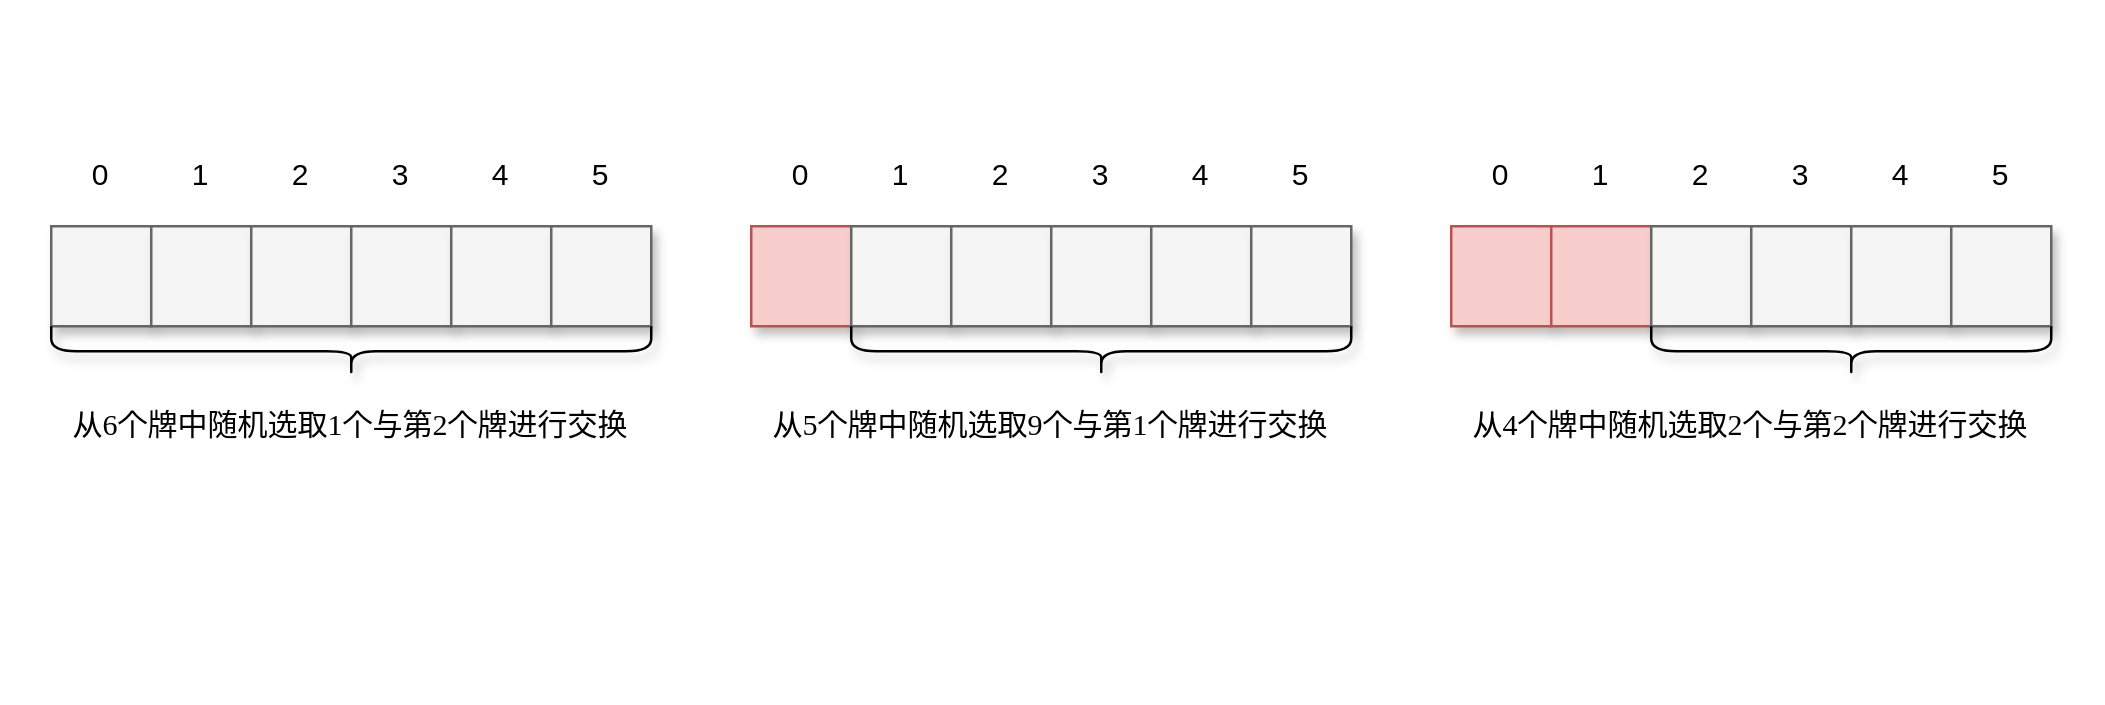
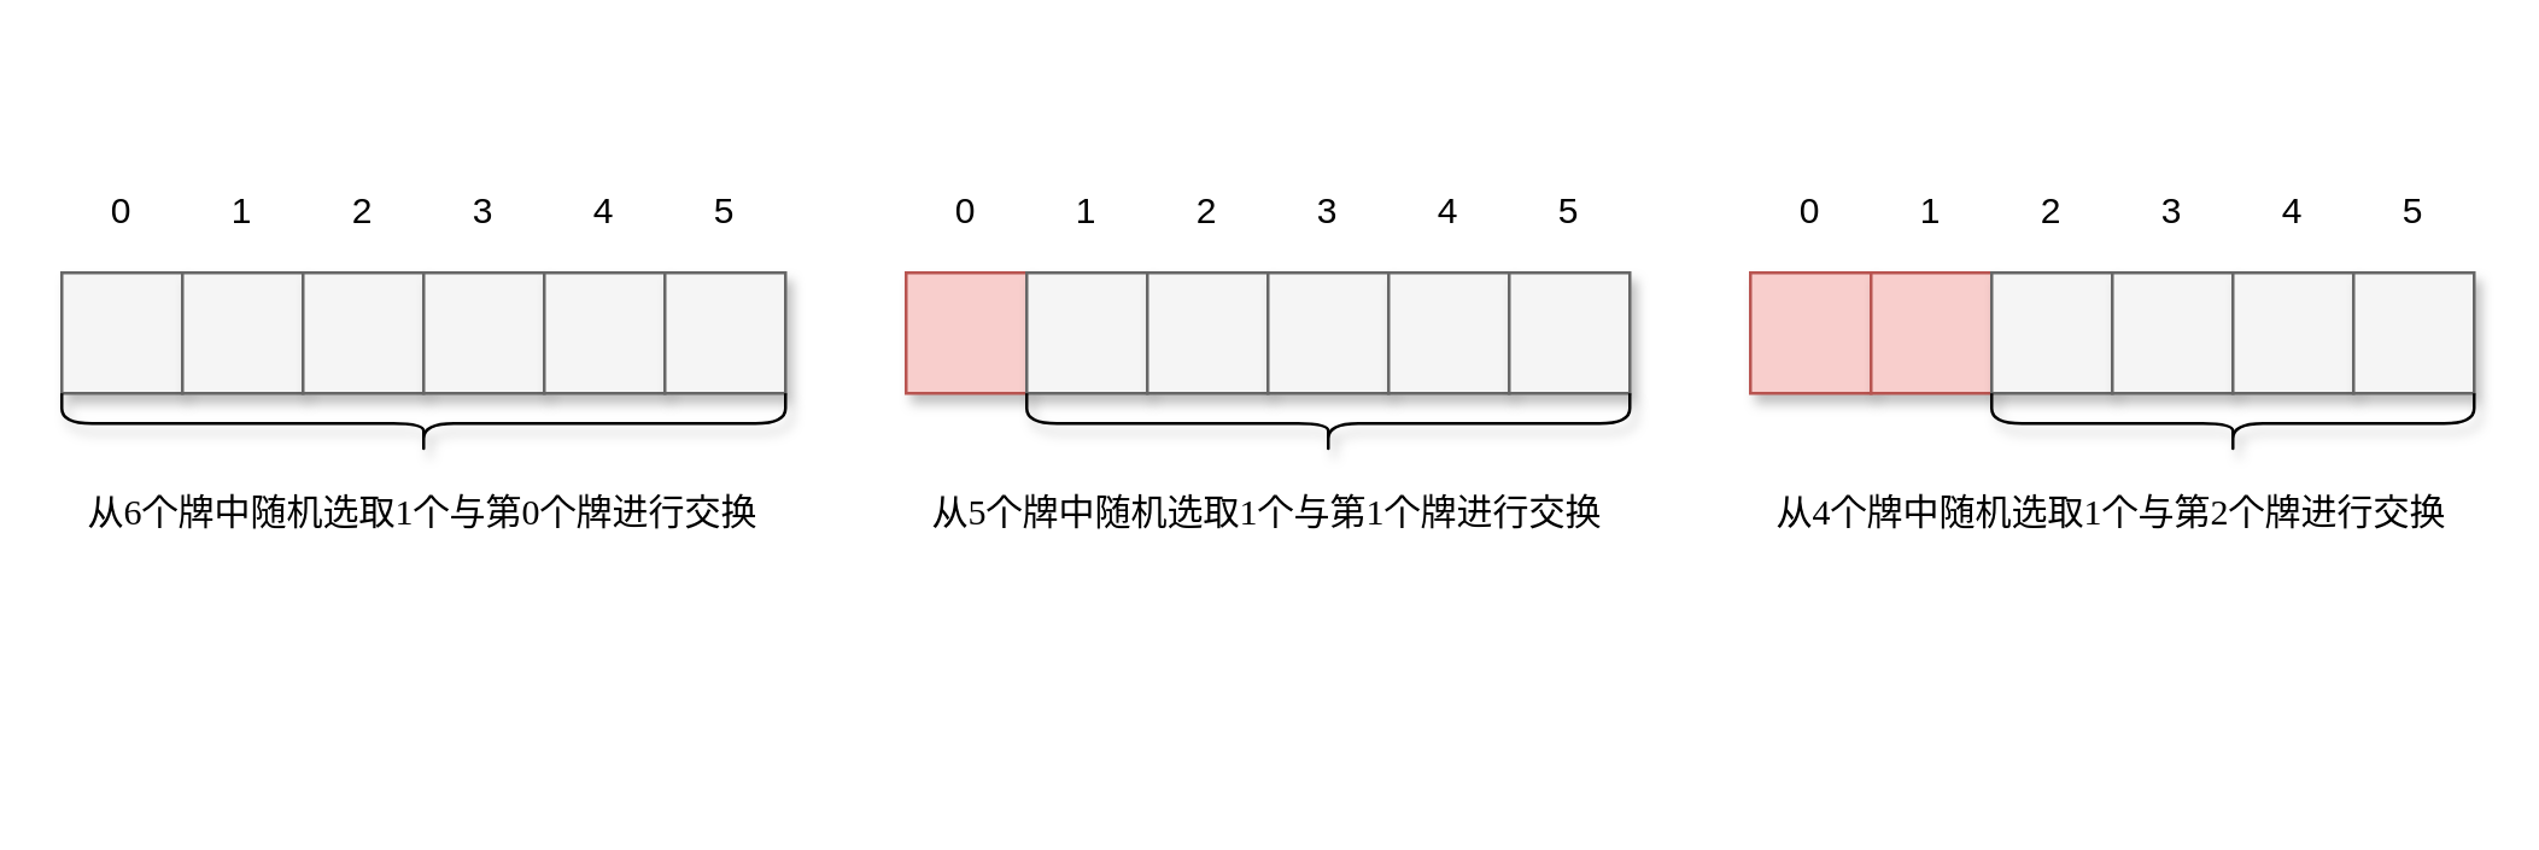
- <mxCell id="13" value="从6个牌中随机选取1个与第2个牌进行交换" style="text;html=1;strokeColor=none;fillColor=none;align=center;verticalAlign=middle;whiteSpace=wrap;rounded=0;shadow=1;fontFamily=Comic Sans MS;" vertex="1" parent="1"><mxGeometry x="20" y="150" width="240" height="40" as="geometry" /></mxCell>
+ <mxCell id="13" value="从6个牌中随机选取1个与第0个牌进行交换" style="text;html=1;strokeColor=none;fillColor=none;align=center;verticalAlign=middle;whiteSpace=wrap;rounded=0;shadow=1;fontFamily=Comic Sans MS;" vertex="1" parent="1"><mxGeometry x="20" y="150" width="240" height="40" as="geometry" /></mxCell>
- <mxCell id="21" value="从5个牌中随机选取9个与第1个牌进行交换" style="text;html=1;strokeColor=none;fillColor=none;align=center;verticalAlign=middle;whiteSpace=wrap;rounded=0;shadow=1;fontFamily=Comic Sans MS;" vertex="1" parent="1"><mxGeometry x="300" y="150" width="240" height="40" as="geometry" /></mxCell>
+ <mxCell id="21" value="从5个牌中随机选取1个与第1个牌进行交换" style="text;html=1;strokeColor=none;fillColor=none;align=center;verticalAlign=middle;whiteSpace=wrap;rounded=0;shadow=1;fontFamily=Comic Sans MS;" vertex="1" parent="1"><mxGeometry x="300" y="150" width="240" height="40" as="geometry" /></mxCell>
- <mxCell id="37" value="从4个牌中随机选取2个与第2个牌进行交换" style="text;html=1;strokeColor=none;fillColor=none;align=center;verticalAlign=middle;whiteSpace=wrap;rounded=0;shadow=1;fontFamily=Comic Sans MS;" vertex="1" parent="1"><mxGeometry x="580" y="150" width="240" height="40" as="geometry" /></mxCell>
+ <mxCell id="37" value="从4个牌中随机选取1个与第2个牌进行交换" style="text;html=1;strokeColor=none;fillColor=none;align=center;verticalAlign=middle;whiteSpace=wrap;rounded=0;shadow=1;fontFamily=Comic Sans MS;" vertex="1" parent="1"><mxGeometry x="580" y="150" width="240" height="40" as="geometry" /></mxCell>
